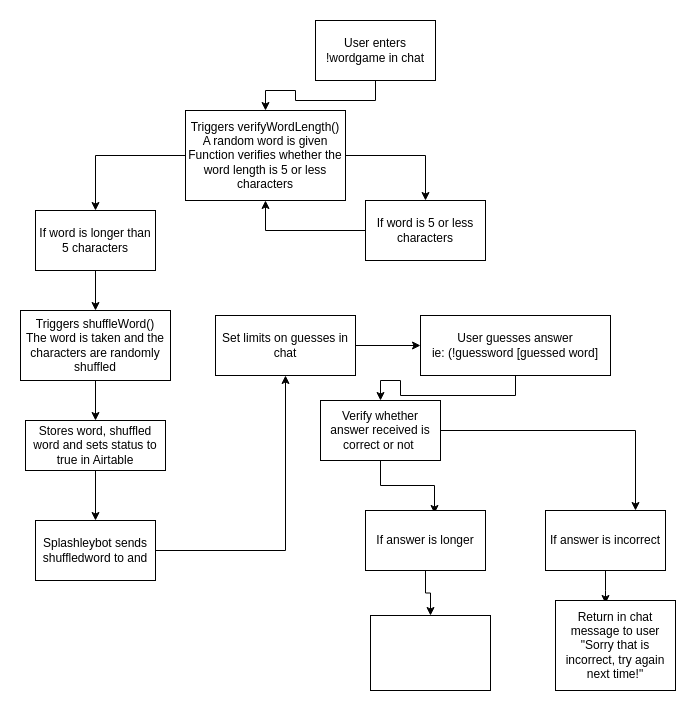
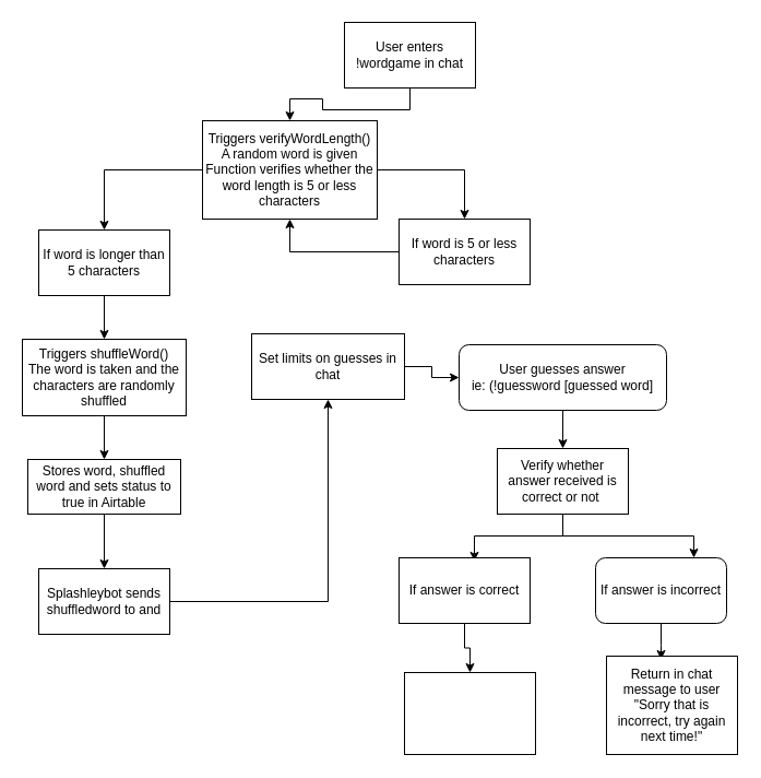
- <mxCell id="18" value="Set limits on guesses in chat" style="rounded=0;whiteSpace=wrap;html=1;" vertex="1" parent="1"><mxGeometry x="215" y="315" width="140" height="60" as="geometry" /></mxCell>
+ <mxCell id="18" value="Set limits on guesses in chat" style="rounded=0;whiteSpace=wrap;html=1;" vertex="1" parent="1"><mxGeometry x="230" y="305" width="140" height="60" as="geometry" /></mxCell>
- <mxCell id="20" value="User guesses answer&lt;br&gt;ie: (!guessword [guessed word]" style="rounded=0;whiteSpace=wrap;html=1;" vertex="1" parent="1"><mxGeometry x="420" y="315" width="190" height="60" as="geometry" /></mxCell>
+ <mxCell id="20" value="User guesses answer&lt;br&gt;ie: (!guessword [guessed word]" style="whiteSpace=wrap;html=1;rounded=1;" vertex="1" parent="1"><mxGeometry x="420" y="315" width="190" height="60" as="geometry" /></mxCell>
- <mxCell id="23" value="Verify whether answer received is correct or not&amp;nbsp;" style="rounded=0;whiteSpace=wrap;html=1;" vertex="1" parent="1"><mxGeometry x="320" y="400" width="120" height="60" as="geometry" /></mxCell>
+ <mxCell id="23" value="Verify whether answer received is correct or not&amp;nbsp;" style="rounded=0;whiteSpace=wrap;html=1;" vertex="1" parent="1"><mxGeometry x="455" y="410" width="120" height="60" as="geometry" /></mxCell>
- <mxCell id="25" value="If answer is longer" style="rounded=0;whiteSpace=wrap;html=1;" vertex="1" parent="1"><mxGeometry x="365" y="510" width="120" height="60" as="geometry" /></mxCell>
+ <mxCell id="25" value="If answer is correct" style="rounded=0;whiteSpace=wrap;html=1;" vertex="1" parent="1"><mxGeometry x="365" y="510" width="120" height="60" as="geometry" /></mxCell>
- <mxCell id="27" value="If answer is incorrect" style="rounded=0;whiteSpace=wrap;html=1;" vertex="1" parent="1"><mxGeometry x="545" y="510" width="120" height="60" as="geometry" /></mxCell>
+ <mxCell id="27" value="If answer is incorrect" style="whiteSpace=wrap;html=1;rounded=1;" vertex="1" parent="1"><mxGeometry x="545" y="510" width="120" height="60" as="geometry" /></mxCell>
